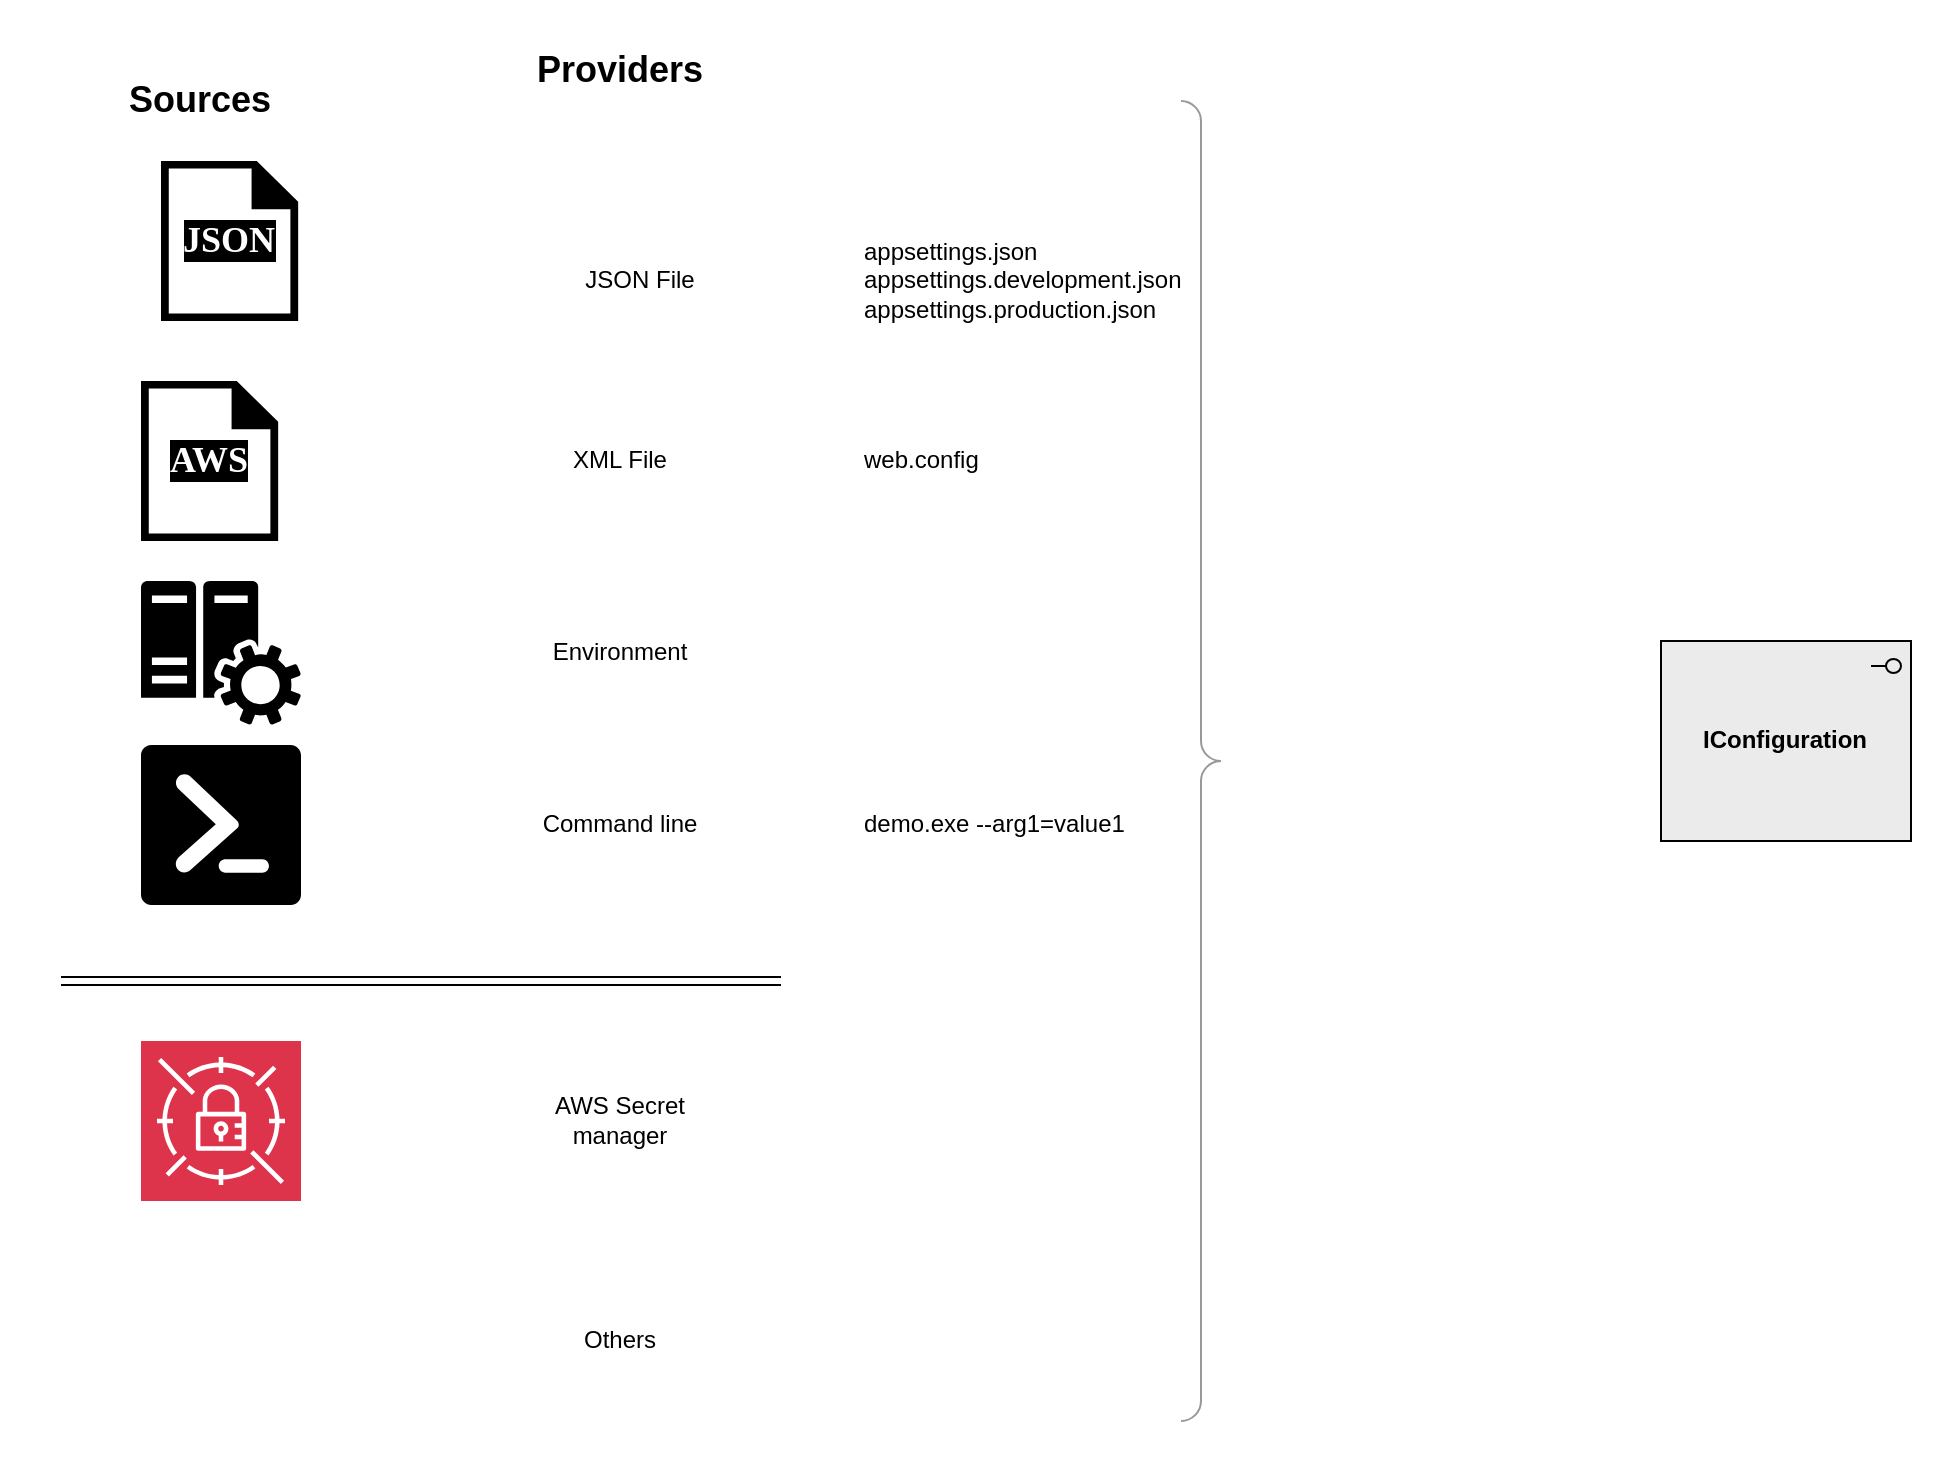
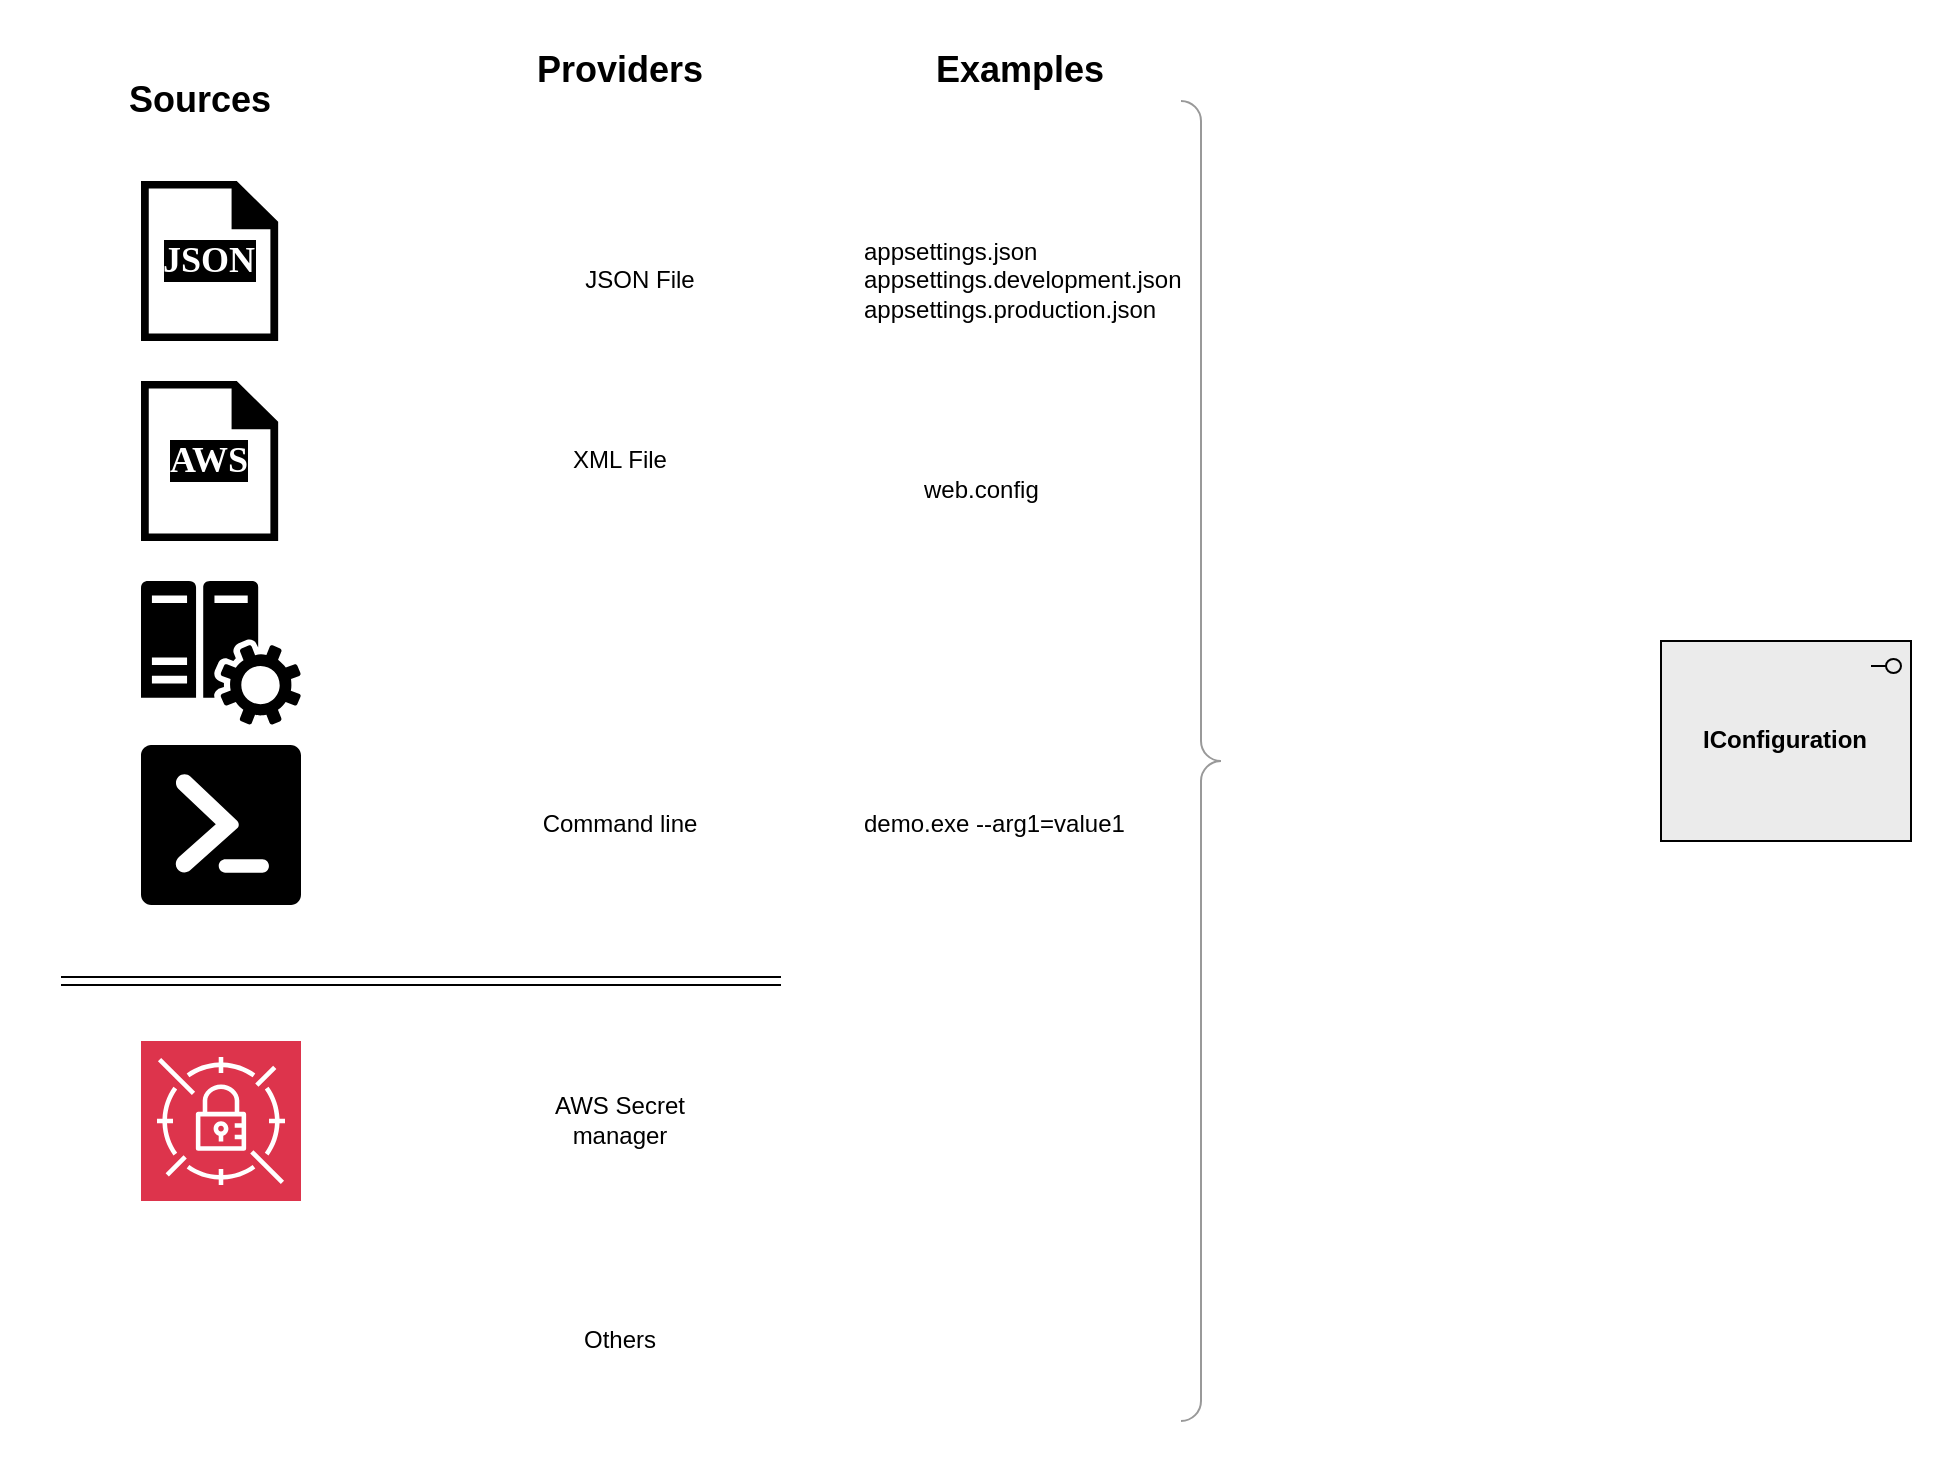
+ <mxCell id="20" value="Examples" style="text;html=1;align=center;verticalAlign=middle;whiteSpace=wrap;rounded=0;fontStyle=1;fontSize=18;" vertex="1" parent="1"><mxGeometry x="430" y="20" width="160" height="30" as="geometry" /></mxCell>
- <mxCell id="2" value="JSON" style="sketch=0;pointerEvents=1;shadow=0;dashed=0;html=1;strokeColor=none;fillColor=#000000;labelPosition=center;verticalLabelPosition=middle;verticalAlign=middle;outlineConnect=0;align=center;shape=mxgraph.office.concepts.document_blank;labelBackgroundColor=#000000;fontColor=#FFFFFF;labelBorderColor=none;fontFamily=Tahoma;fontStyle=1;fontSize=18;aspect=fixed;" parent="1" vertex="1"><mxGeometry x="80" y="80" width="68.58" height="80" as="geometry" /></mxCell>
+ <mxCell id="2" value="JSON" style="sketch=0;pointerEvents=1;shadow=0;dashed=0;html=1;strokeColor=none;fillColor=#000000;labelPosition=center;verticalLabelPosition=middle;verticalAlign=middle;outlineConnect=0;align=center;shape=mxgraph.office.concepts.document_blank;labelBackgroundColor=#000000;fontColor=#FFFFFF;labelBorderColor=none;fontFamily=Tahoma;fontStyle=1;fontSize=18;aspect=fixed;" parent="1" vertex="1"><mxGeometry x="70" y="90" width="68.58" height="80" as="geometry" /></mxCell>
- <mxCell id="22" value="web.config" style="text;html=1;align=left;verticalAlign=middle;whiteSpace=wrap;rounded=0;" vertex="1" parent="1"><mxGeometry x="430" y="215" width="60" height="30" as="geometry" /></mxCell>
+ <mxCell id="22" value="web.config" style="text;html=1;align=left;verticalAlign=middle;whiteSpace=wrap;rounded=0;" vertex="1" parent="1"><mxGeometry x="460" y="230" width="60" height="30" as="geometry" /></mxCell>
- <mxCell id="12" value="Environment" style="text;html=1;align=center;verticalAlign=middle;whiteSpace=wrap;rounded=0;" parent="1" vertex="1"><mxGeometry x="280" y="311" width="60" height="30" as="geometry" /></mxCell>
